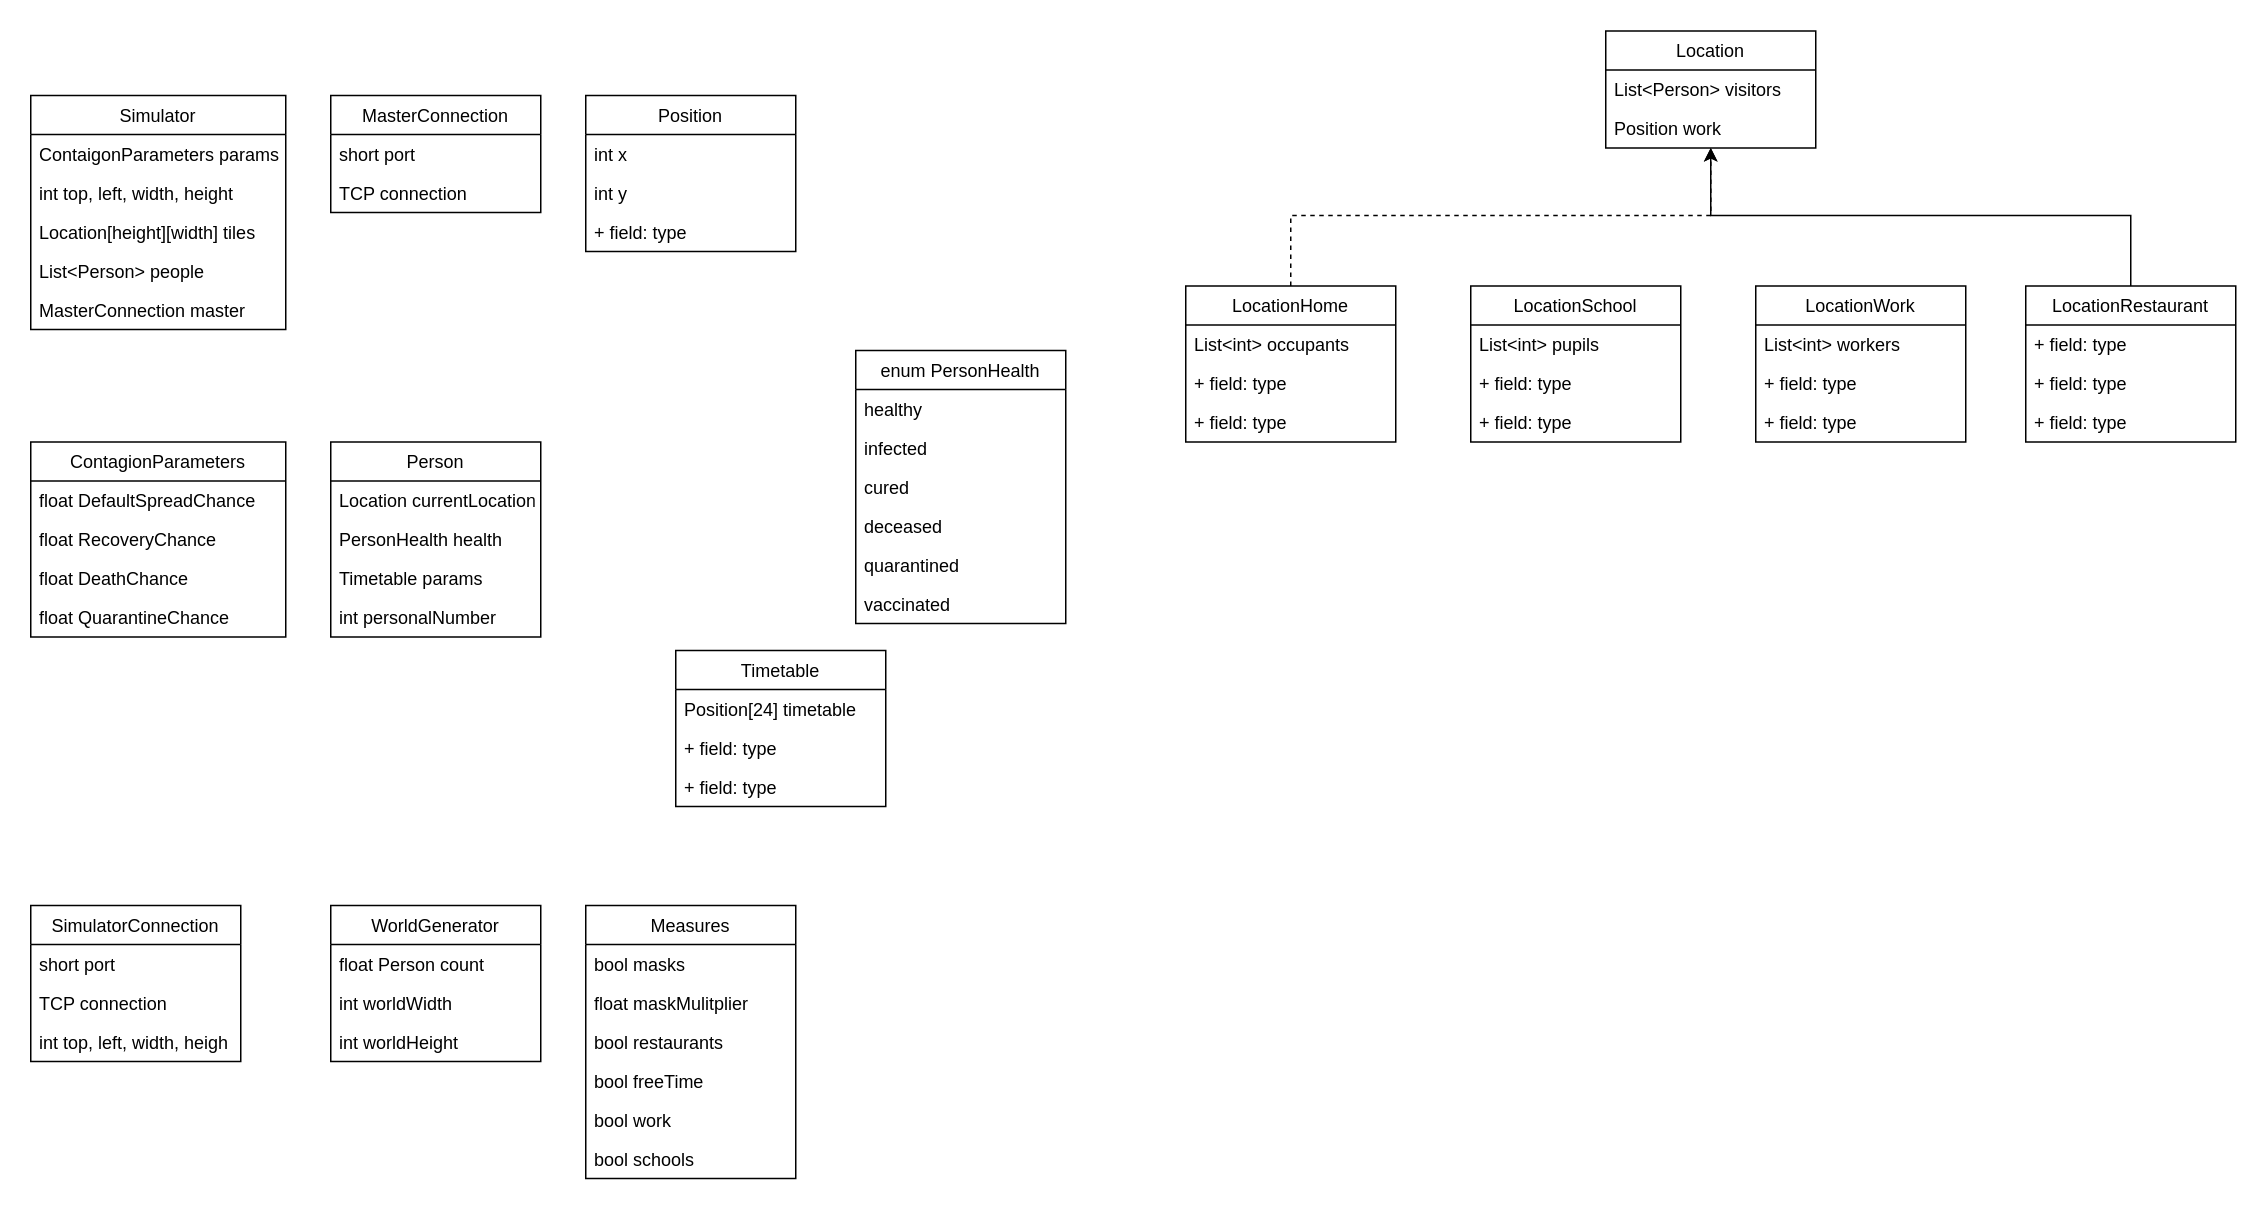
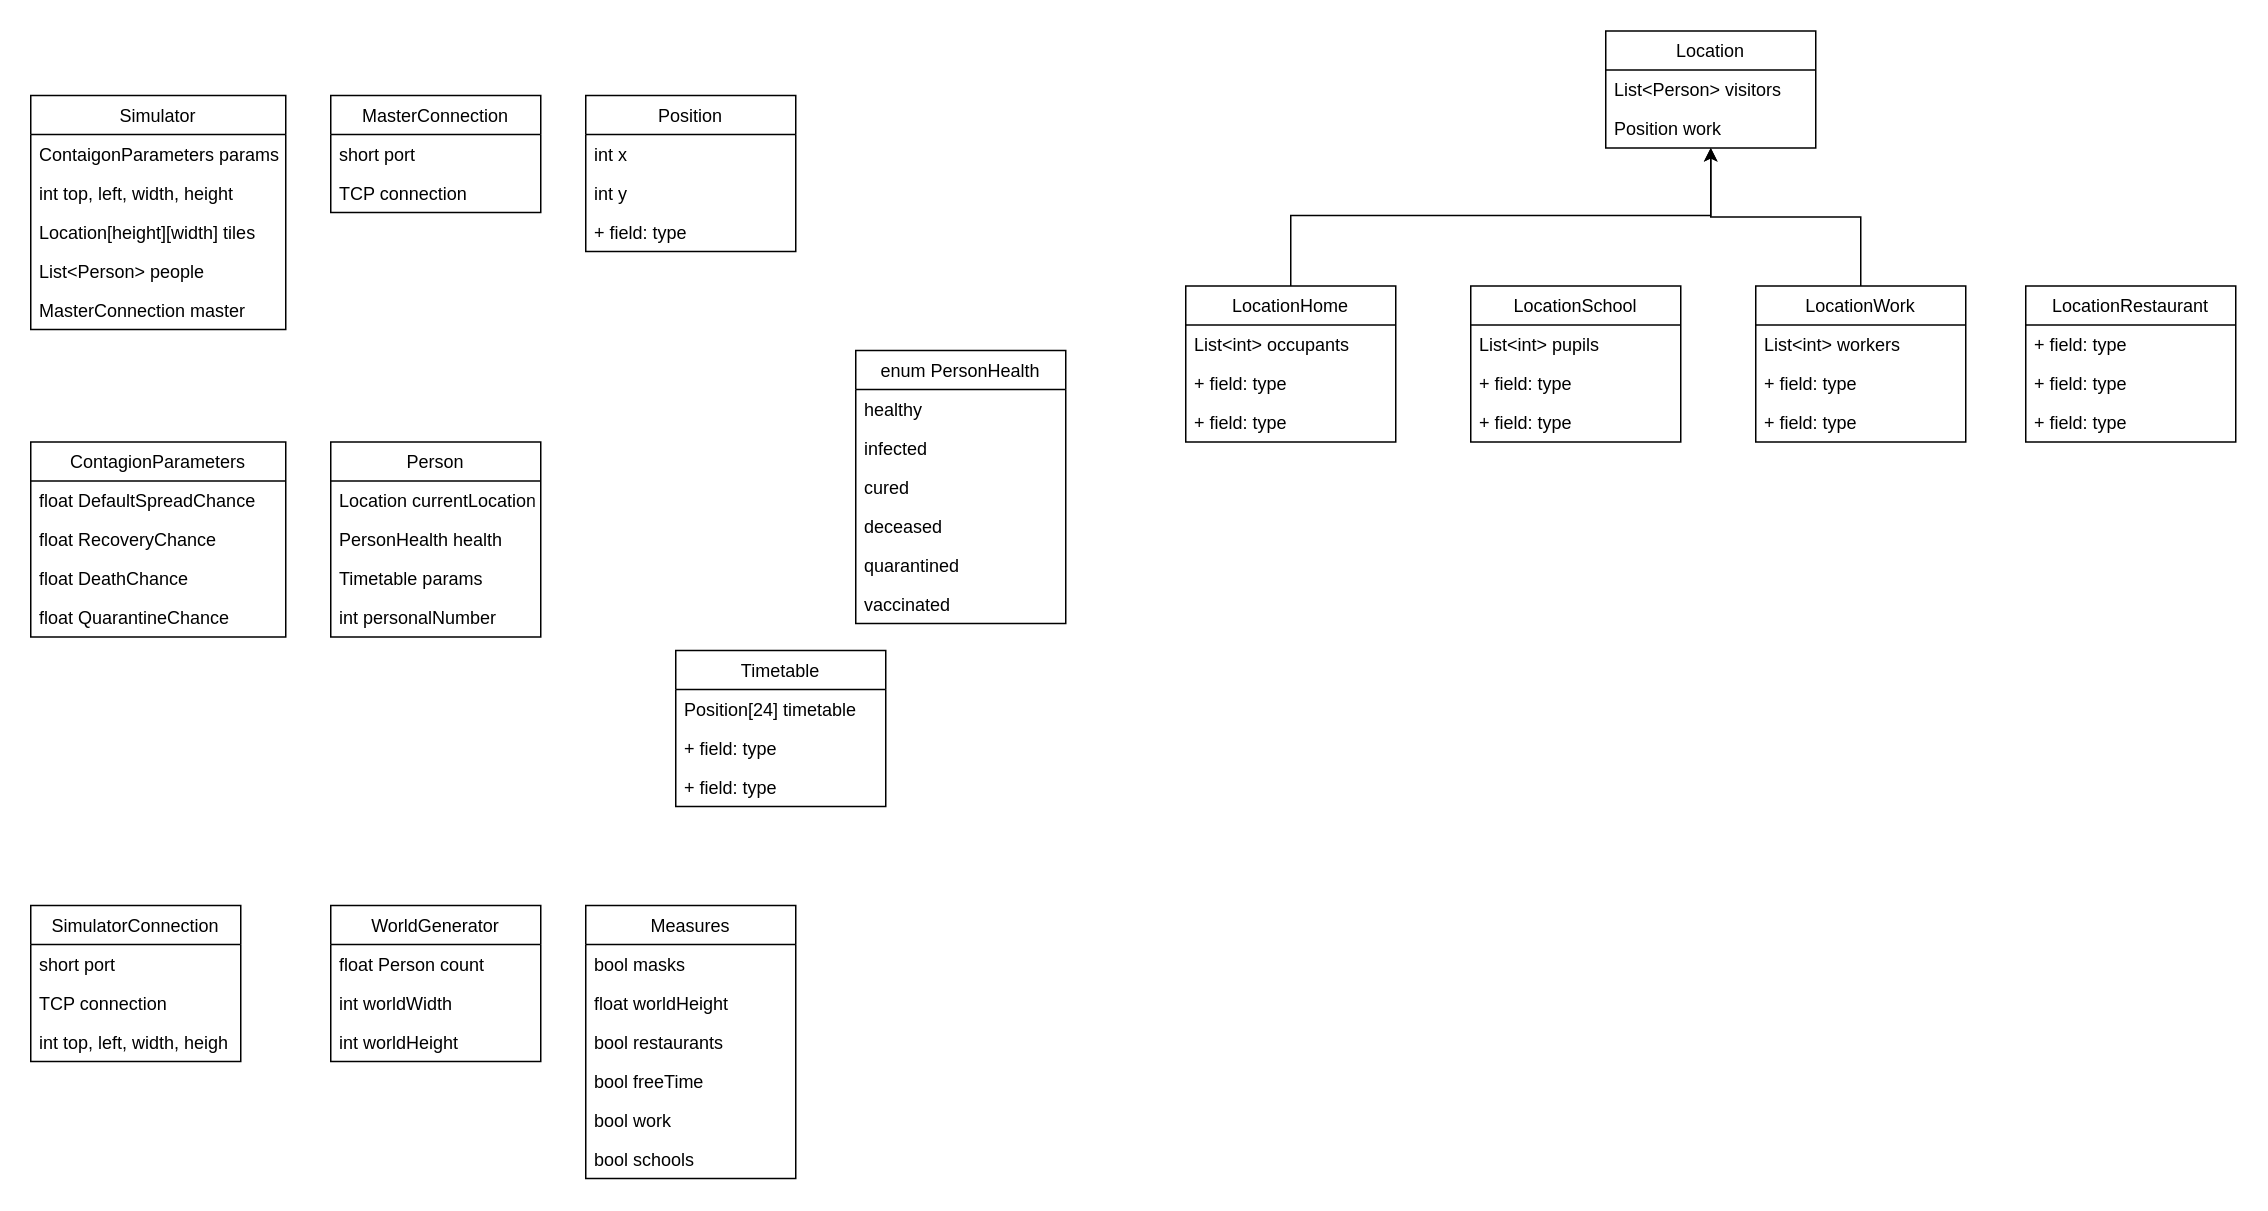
- <mxCell id="51" style="edgeStyle=orthogonalEdgeStyle;rounded=0;orthogonalLoop=1;jettySize=auto;html=1;dashed=1;" edge="1" parent="1" source="52" target="8"><mxGeometry relative="1" as="geometry"><Array as="points"><mxPoint x="860" y="143" /><mxPoint x="1140" y="143" /></Array></mxGeometry></mxCell>
+ <mxCell id="51" style="edgeStyle=orthogonalEdgeStyle;rounded=0;orthogonalLoop=1;jettySize=auto;html=1;" edge="1" parent="1" source="52" target="8"><mxGeometry relative="1" as="geometry"><Array as="points"><mxPoint x="860" y="143" /><mxPoint x="1140" y="143" /></Array></mxGeometry></mxCell>
- <mxCell id="65" style="edgeStyle=orthogonalEdgeStyle;rounded=0;orthogonalLoop=1;jettySize=auto;html=1;" edge="1" parent="1" source="66" target="8"><mxGeometry relative="1" as="geometry"><Array as="points"><mxPoint x="1420" y="143" /><mxPoint x="1140" y="143" /></Array></mxGeometry></mxCell>
+ <mxCell id="60" style="edgeStyle=orthogonalEdgeStyle;rounded=0;orthogonalLoop=1;jettySize=auto;html=1;" edge="1" parent="1" source="61" target="8"><mxGeometry relative="1" as="geometry" /></mxCell>
- <mxCell id="46" value="float maskMulitplier" style="text;strokeColor=none;fillColor=none;align=left;verticalAlign=top;spacingLeft=4;spacingRight=4;overflow=hidden;rotatable=0;points=[[0,0.5],[1,0.5]];portConstraint=eastwest;" vertex="1" parent="44"><mxGeometry y="52" width="140" height="26" as="geometry" /></mxCell>
+ <mxCell id="46" value="float worldHeight" style="text;strokeColor=none;fillColor=none;align=left;verticalAlign=top;spacingLeft=4;spacingRight=4;overflow=hidden;rotatable=0;points=[[0,0.5],[1,0.5]];portConstraint=eastwest;" vertex="1" parent="44"><mxGeometry y="52" width="140" height="26" as="geometry" /></mxCell>
